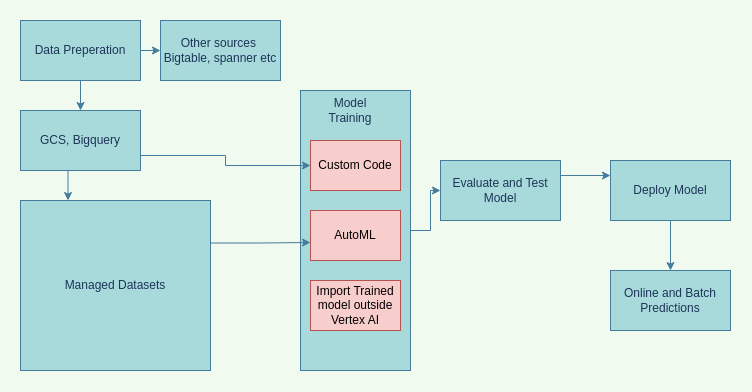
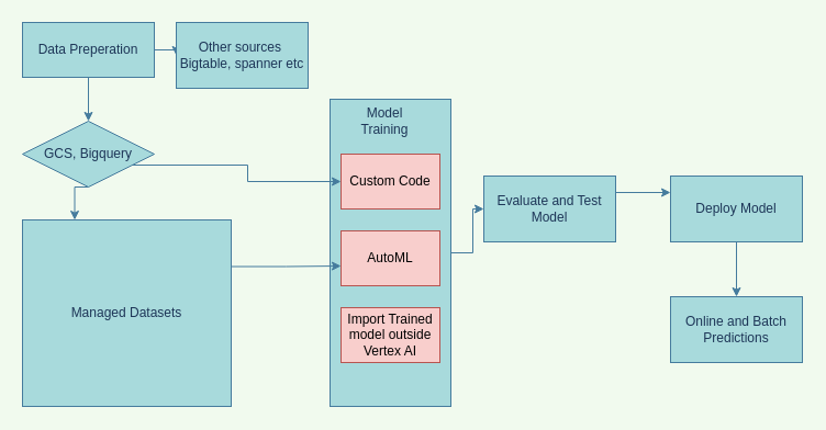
- <mxCell id="5" value="Data Preperation" style="rounded=0;whiteSpace=wrap;html=1;fillColor=#A8DADC;strokeColor=#457B9D;fontColor=#1D3557;" vertex="1" parent="1"><mxGeometry x="20" y="20" width="120" height="60" as="geometry" /></mxCell>
+ <mxCell id="5" value="Data Preperation" style="rounded=0;whiteSpace=wrap;html=1;fillColor=#A8DADC;strokeColor=#457B9D;fontColor=#1D3557;" vertex="1" parent="1"><mxGeometry x="20" y="20" width="120" height="50" as="geometry" /></mxCell>
- <mxCell id="19" value="GCS, Bigquery" style="rounded=0;whiteSpace=wrap;html=1;fillColor=#A8DADC;strokeColor=#457B9D;fontColor=#1D3557;" vertex="1" parent="1"><mxGeometry x="20" y="110" width="120" height="60" as="geometry" /></mxCell>
+ <mxCell id="19" value="GCS, Bigquery" style="rhombus;whiteSpace=wrap;html=1;fillColor=#A8DADC;strokeColor=#457B9D;fontColor=#1D3557;" vertex="1" parent="1"><mxGeometry x="20" y="110" width="120" height="60" as="geometry" /></mxCell>
